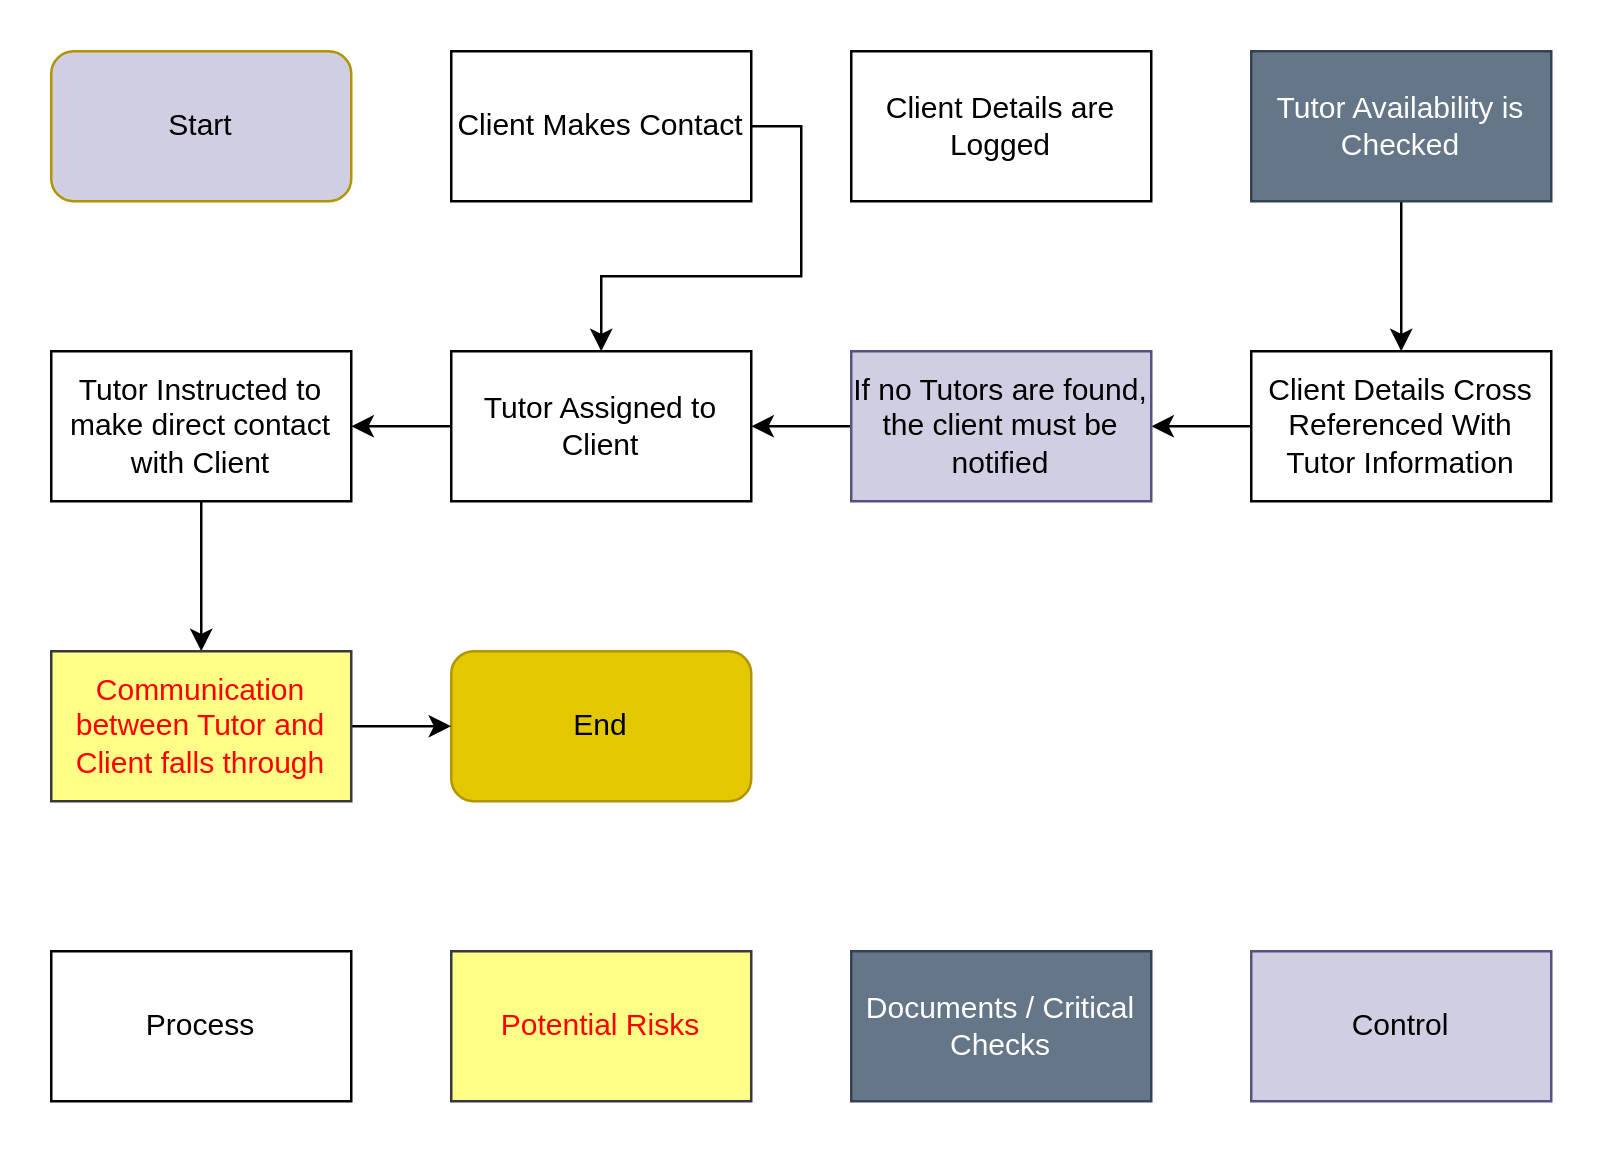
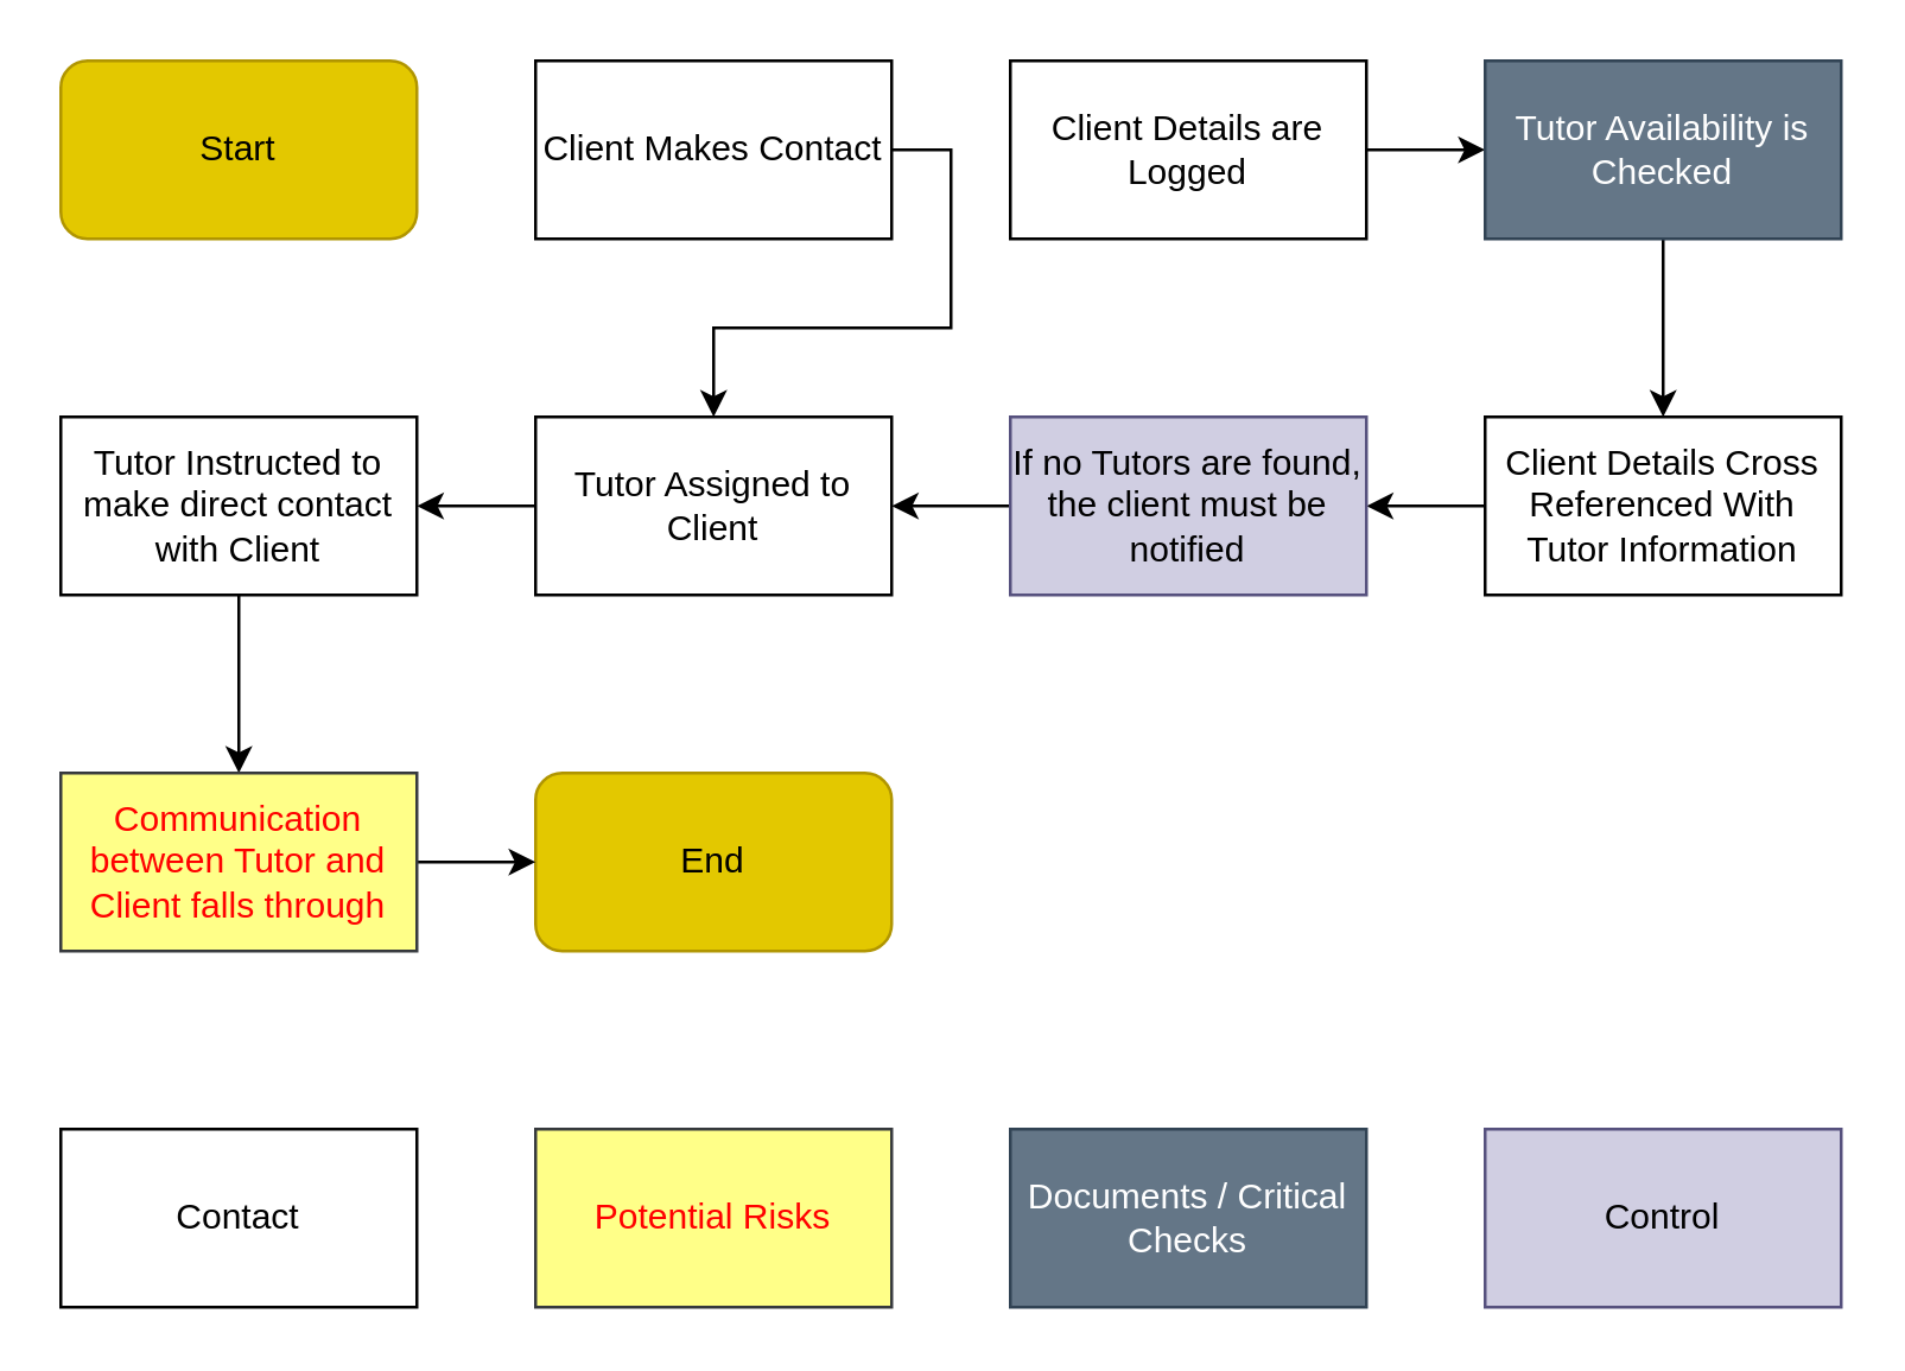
- <mxCell id="2" value="Start" style="rounded=1;whiteSpace=wrap;html=1;fillColor=#d0cee2;fontColor=#000000;strokeColor=#B09500;" vertex="1" parent="1"><mxGeometry x="20" y="20" width="120" height="60" as="geometry" /></mxCell>
+ <mxCell id="2" value="Start" style="rounded=1;whiteSpace=wrap;html=1;fillColor=#e3c800;fontColor=#000000;strokeColor=#B09500;" vertex="1" parent="1"><mxGeometry x="20" y="20" width="120" height="60" as="geometry" /></mxCell>
+ <mxCell id="5" style="edgeStyle=orthogonalEdgeStyle;rounded=0;orthogonalLoop=1;jettySize=auto;html=1;exitX=1;exitY=0.5;exitDx=0;exitDy=0;fontColor=#000000;" edge="1" parent="1" source="6" target="8"><mxGeometry relative="1" as="geometry" /></mxCell>
- <mxCell id="18" value="Process" style="rounded=0;whiteSpace=wrap;html=1;fontColor=#000000;" vertex="1" parent="1"><mxGeometry x="20" y="380" width="120" height="60" as="geometry" /></mxCell>
+ <mxCell id="18" value="Contact" style="rounded=0;whiteSpace=wrap;html=1;fontColor=#000000;" vertex="1" parent="1"><mxGeometry x="20" y="380" width="120" height="60" as="geometry" /></mxCell>
